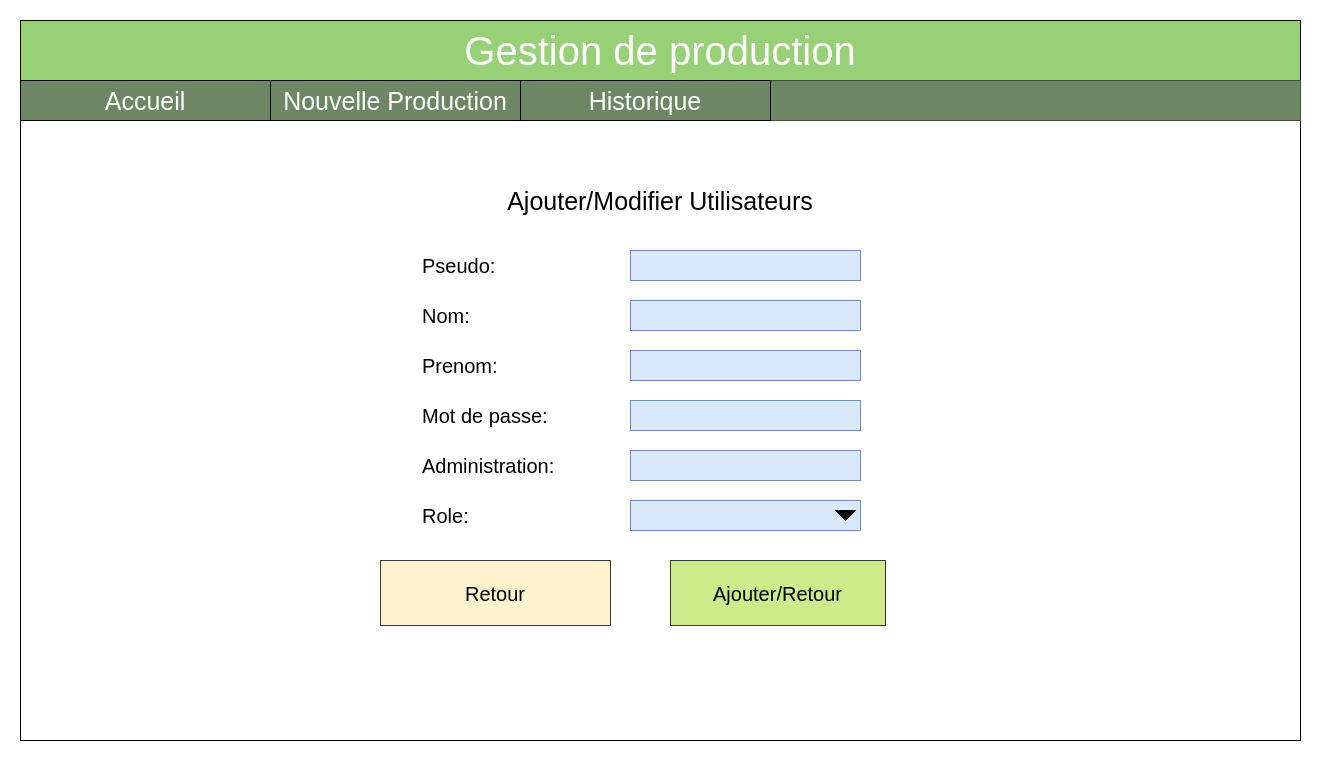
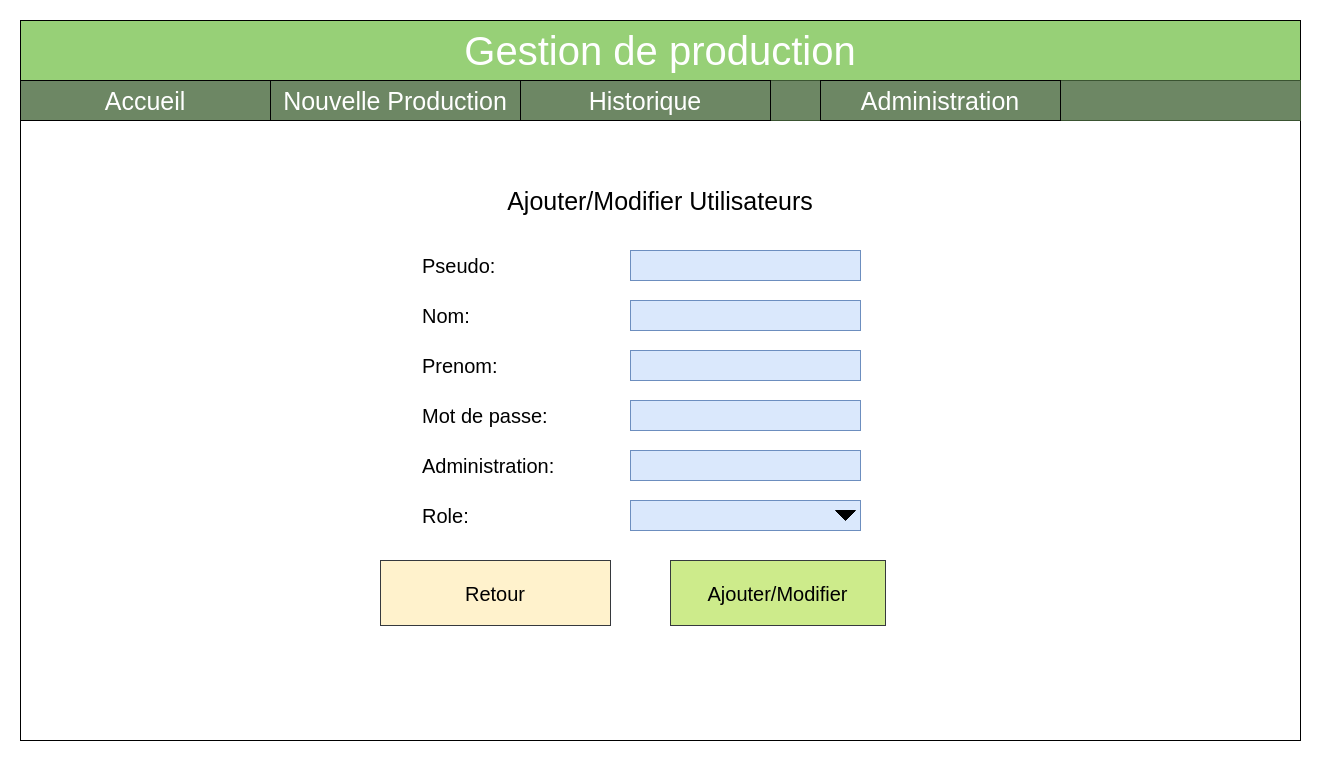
+ <mxCell id="9" value="Administration" style="text;html=1;strokeColor=#000000;fillColor=none;align=center;verticalAlign=middle;whiteSpace=wrap;rounded=0;fontSize=25;fontColor=#FFFFFF;" vertex="1" parent="3"><mxGeometry x="800" y="60" width="240" height="40" as="geometry" /></mxCell>
- <mxCell id="12" value="Ajouter/Retour" style="rounded=0;whiteSpace=wrap;html=1;shadow=0;glass=0;comic=0;fontSize=20;align=center;fillColor=#cdeb8b;strokeColor=#36393d;" vertex="1" parent="1"><mxGeometry x="670" y="560" width="215" height="65" as="geometry" /></mxCell>
+ <mxCell id="12" value="Ajouter/Modifier" style="rounded=0;whiteSpace=wrap;html=1;shadow=0;glass=0;comic=0;fontSize=20;align=center;fillColor=#cdeb8b;strokeColor=#36393d;" vertex="1" parent="1"><mxGeometry x="670" y="560" width="215" height="65" as="geometry" /></mxCell>
